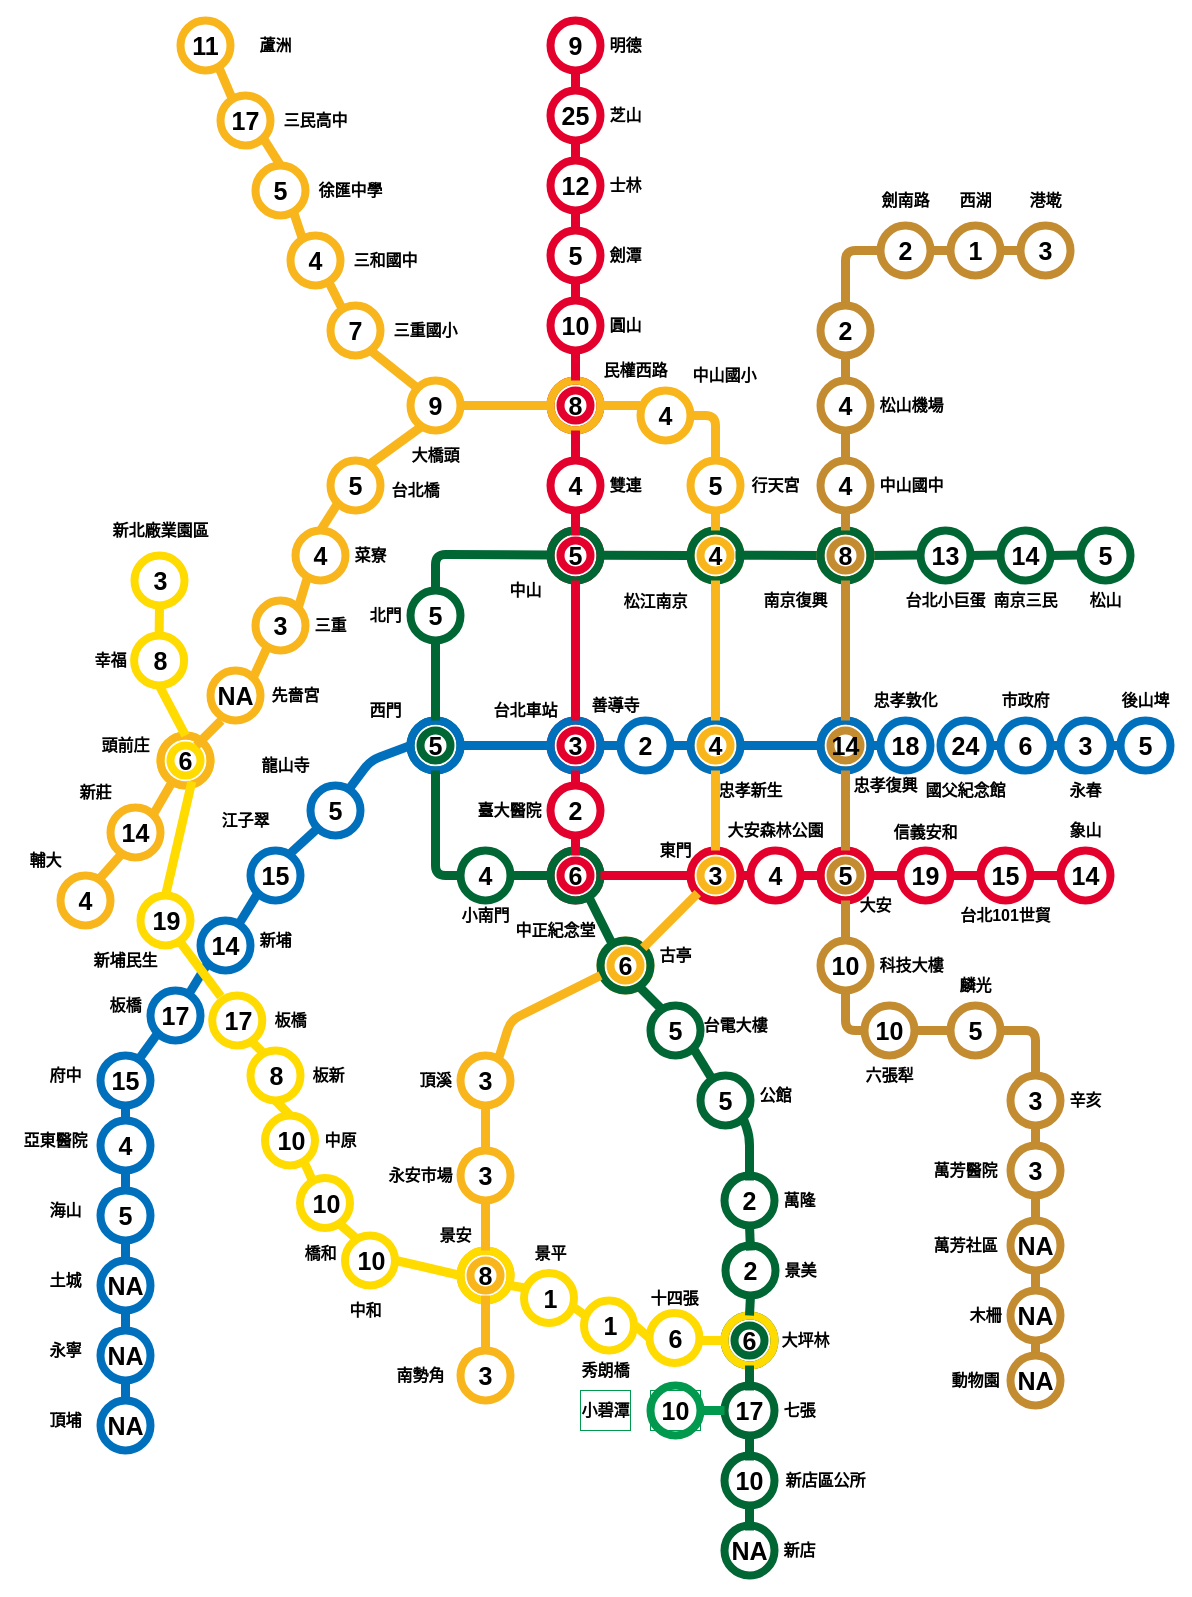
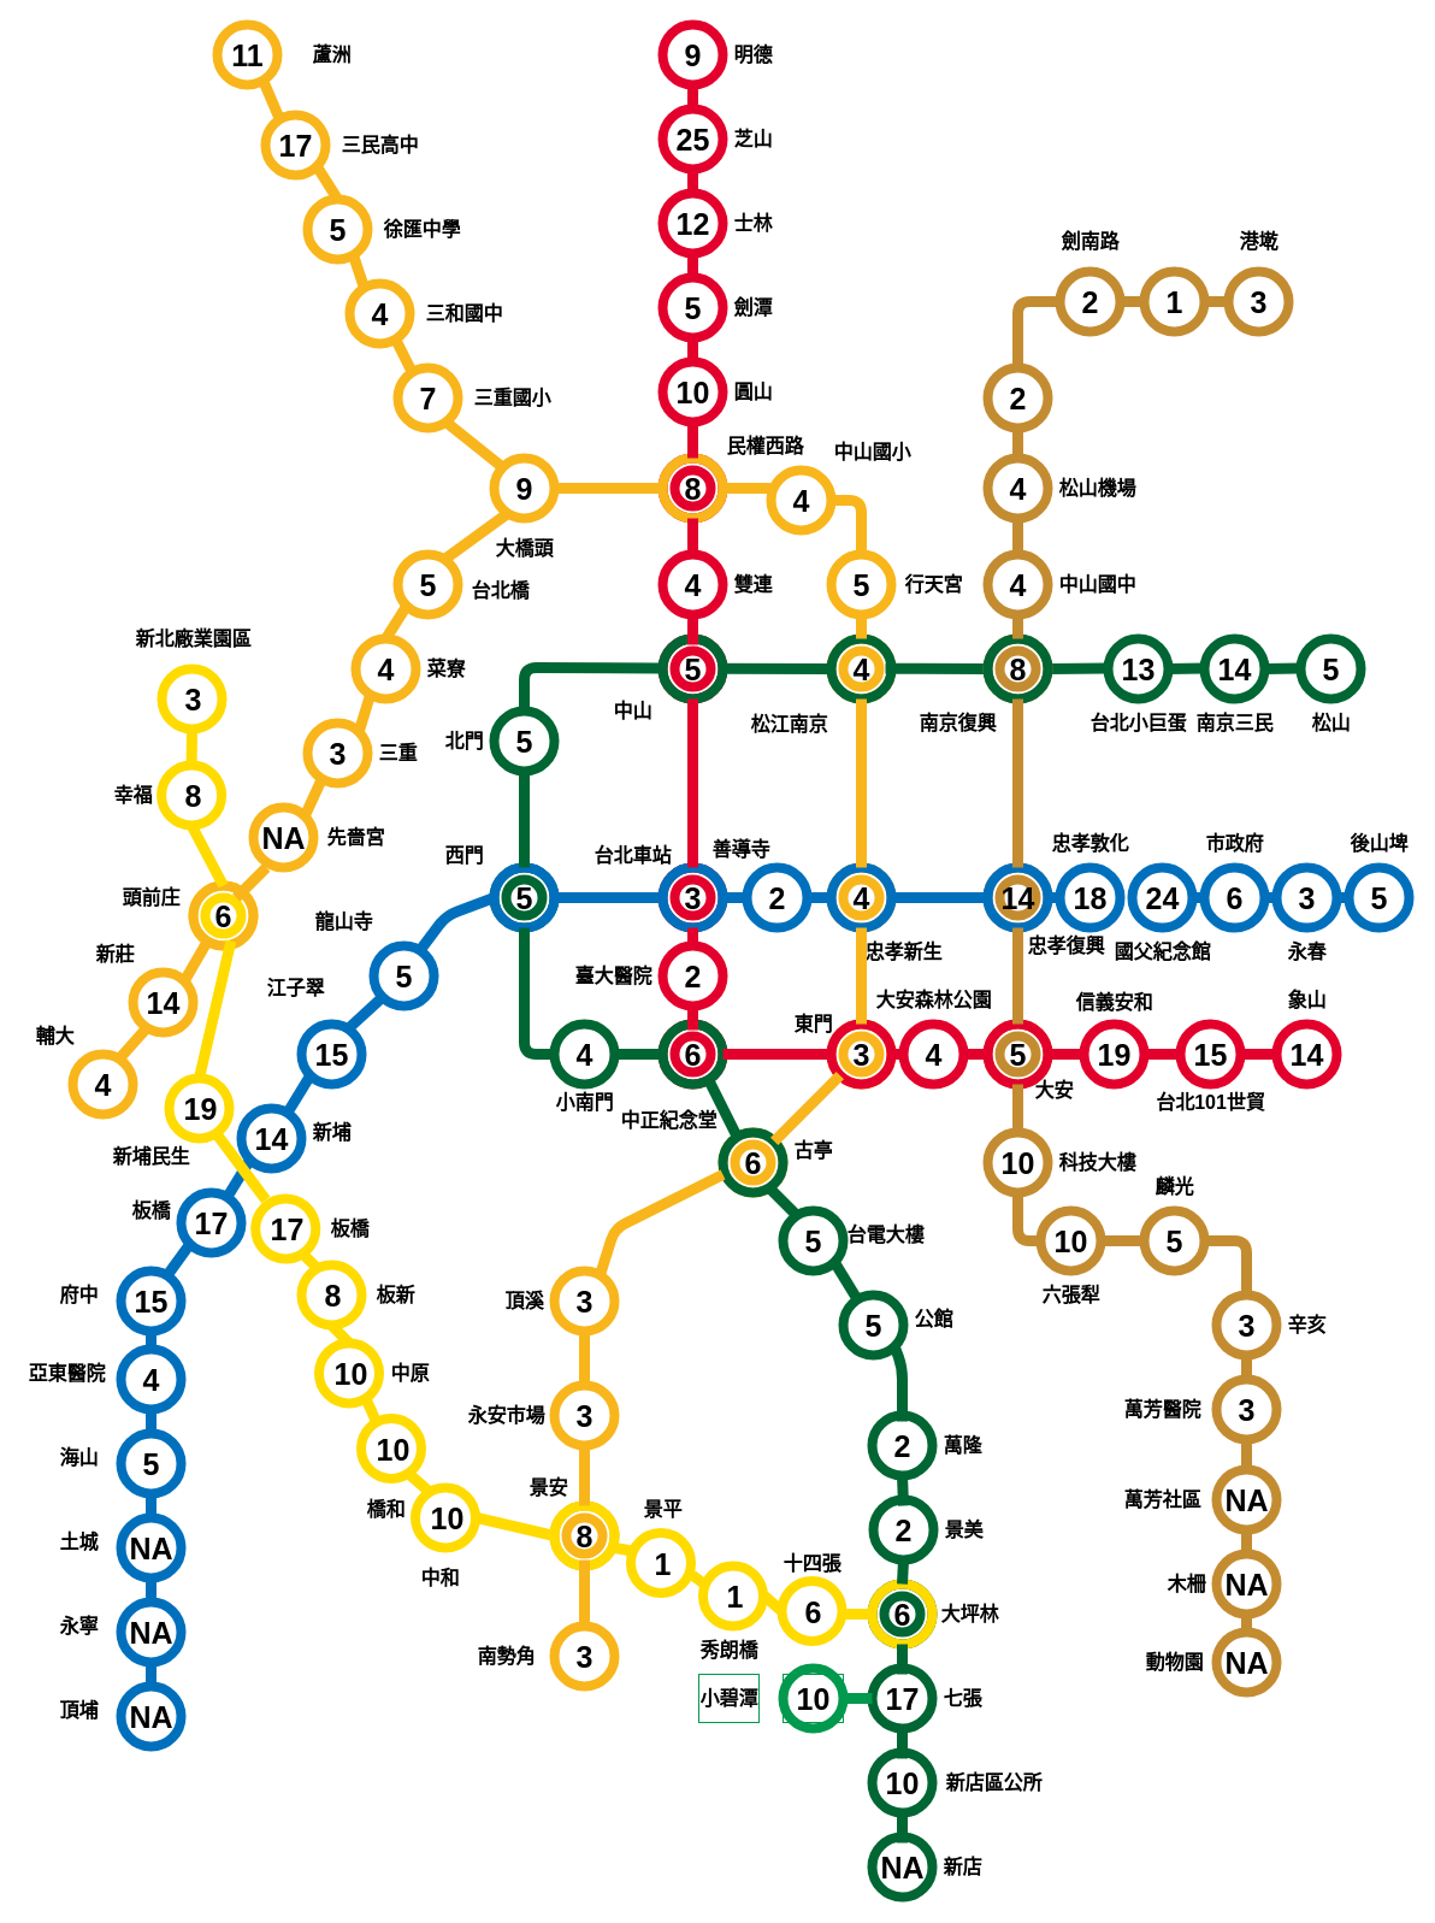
- <mxCell id="277" value="西湖" style="text;strokeColor=none;fillColor=none;html=1;fontSize=16;fontStyle=1;verticalAlign=middle;align=center;" vertex="1" parent="1"><mxGeometry x="950" y="180" width="50" height="40" as="geometry" /></mxCell>
